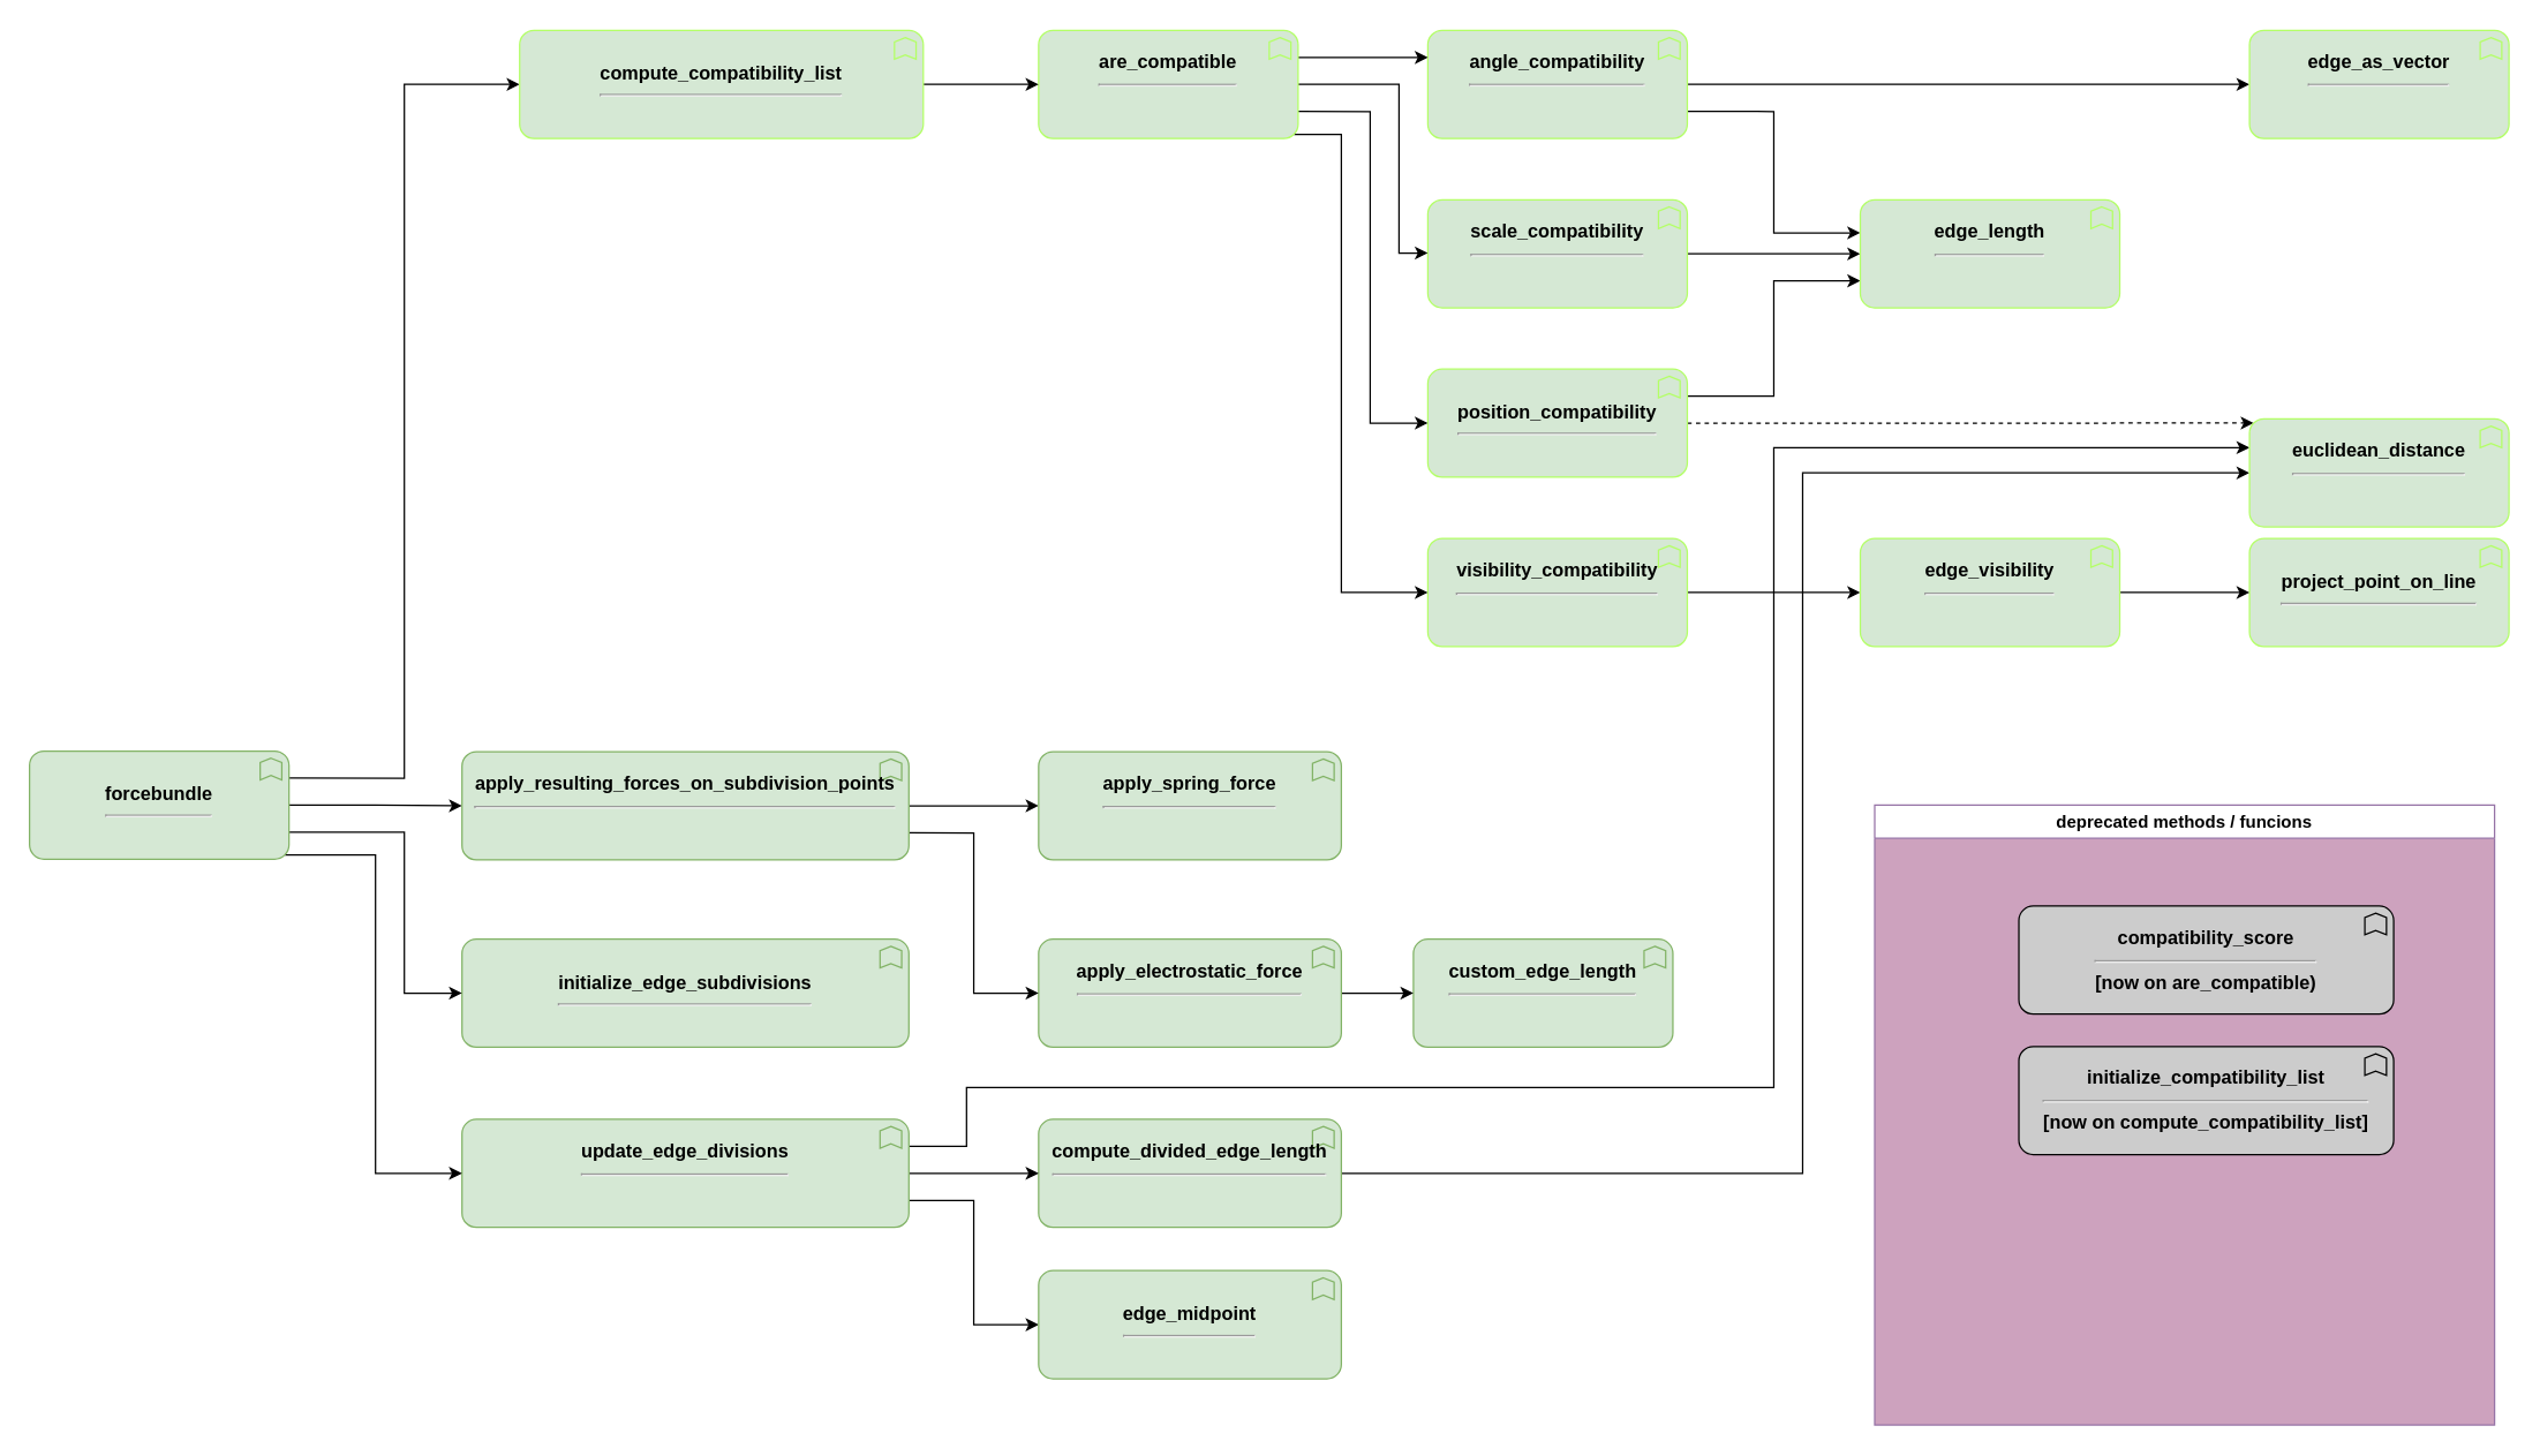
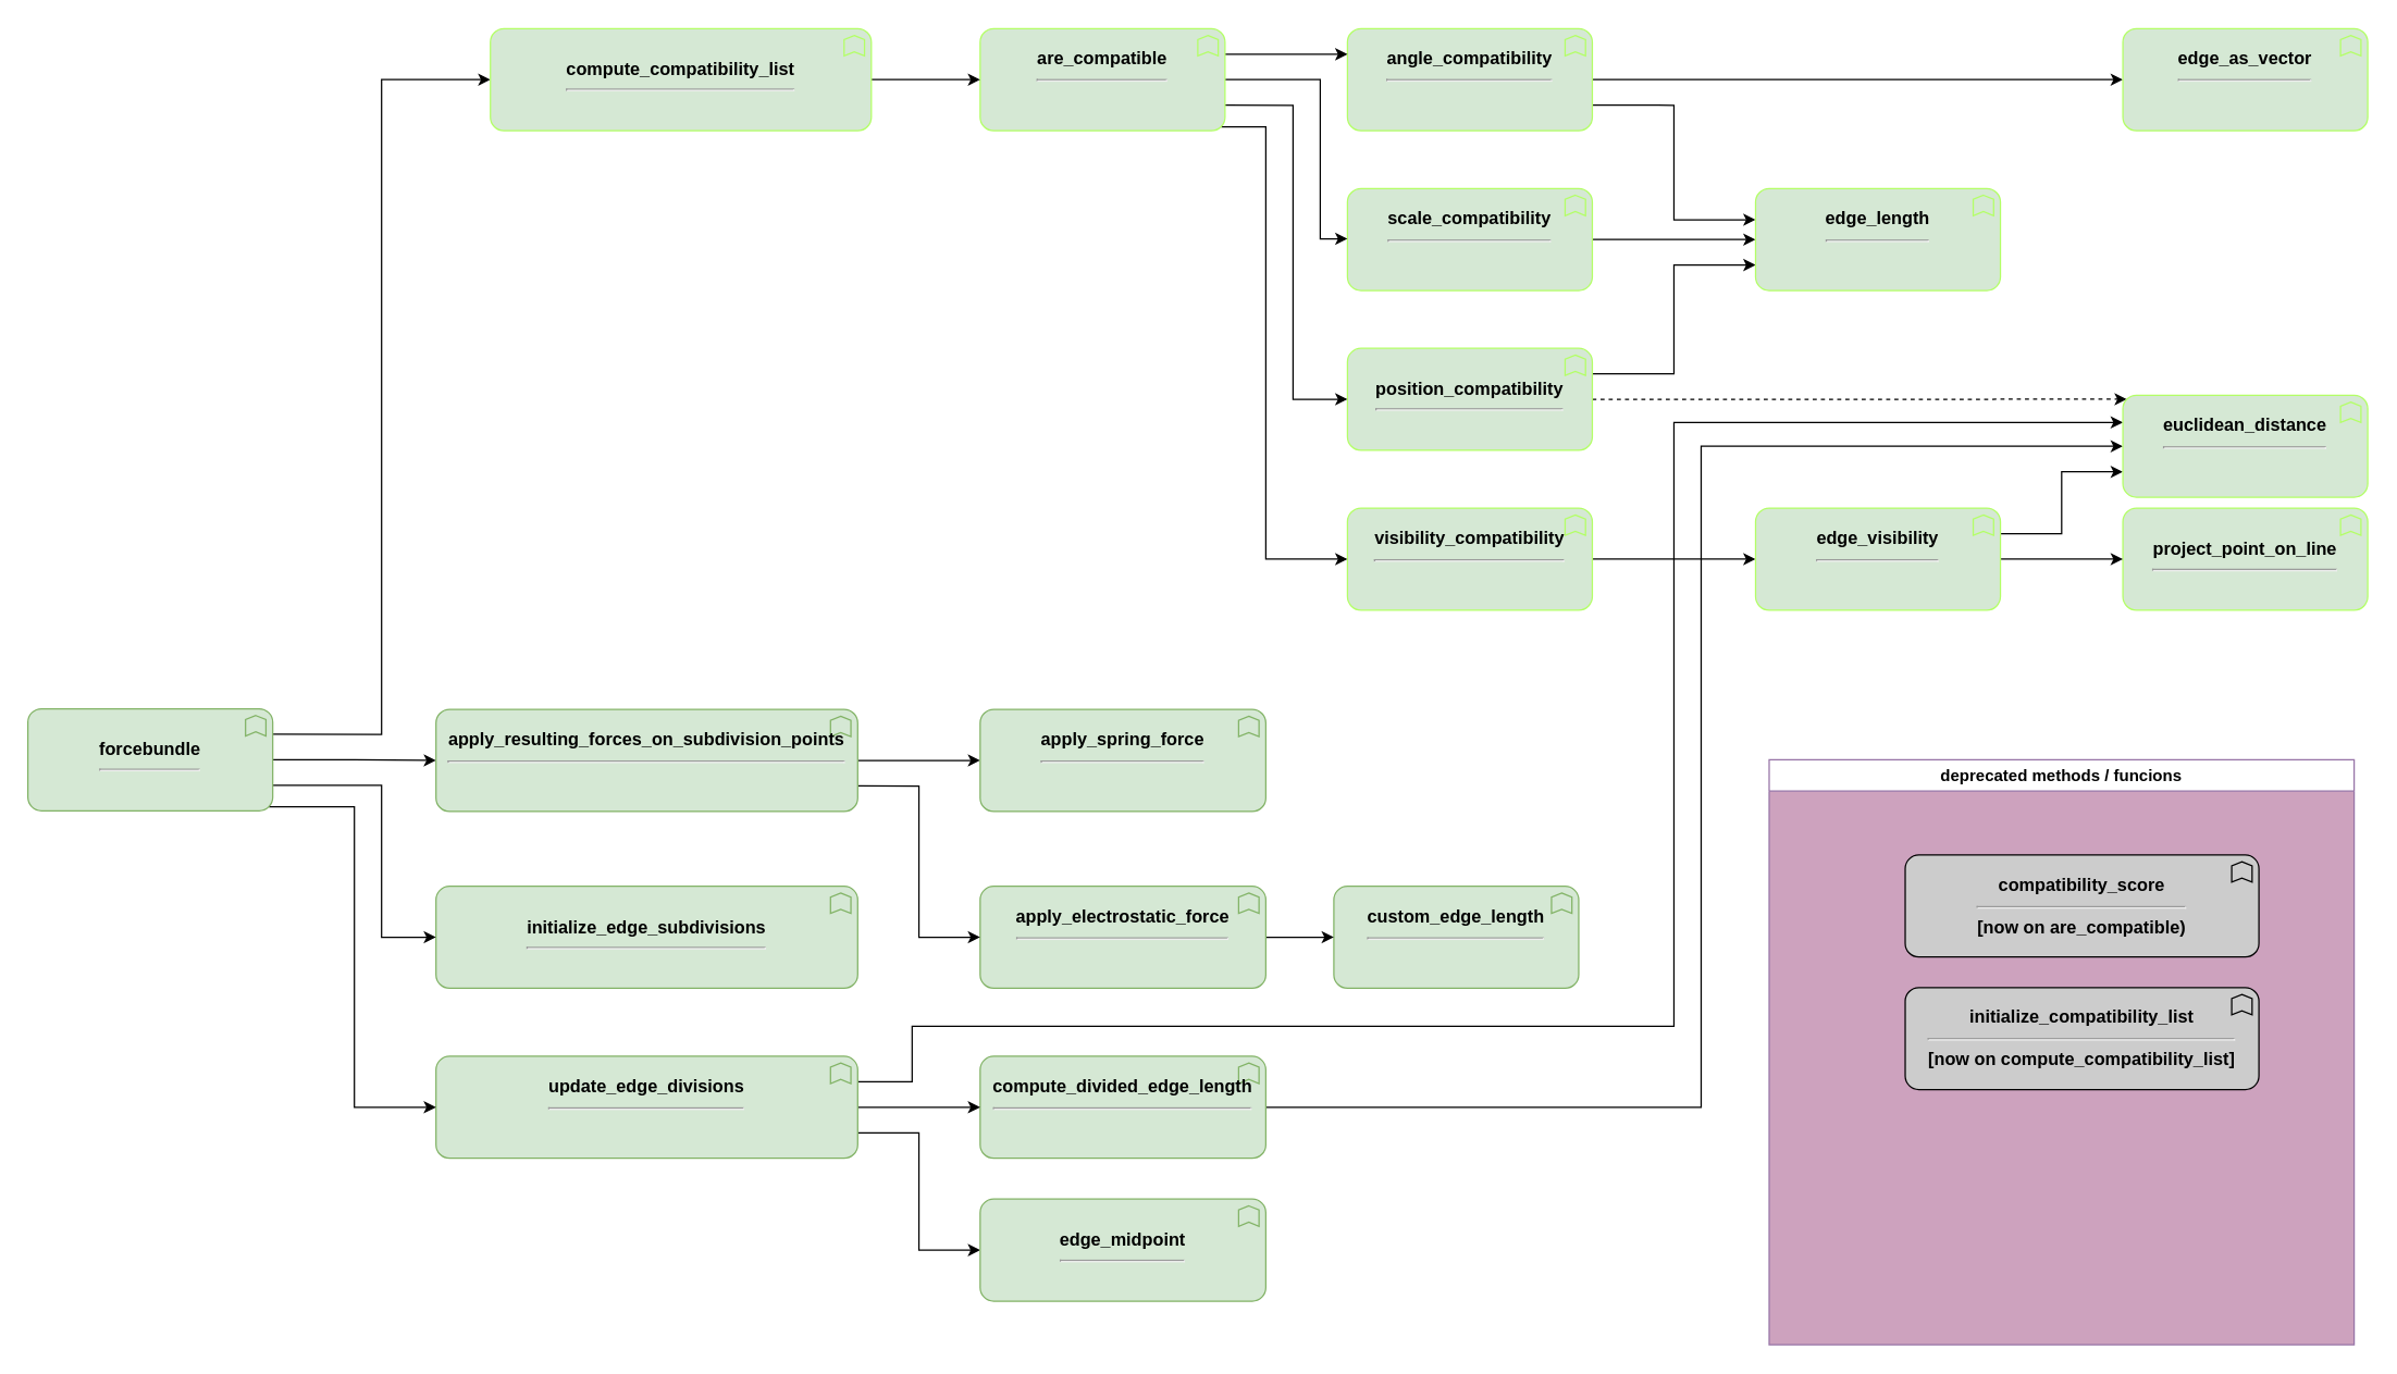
+ <mxCell id="27" style="edgeStyle=orthogonalEdgeStyle;rounded=0;orthogonalLoop=1;jettySize=auto;html=1;entryX=0;entryY=0.75;entryDx=0;entryDy=0;entryPerimeter=0;fillColor=#d5e8d4;strokeColor=#000000;exitX=1;exitY=0.25;exitDx=0;exitDy=0;exitPerimeter=0;fontSize=13;fontStyle=1" parent="1" source="28" target="29" edge="1"><mxGeometry relative="1" as="geometry" /></mxCell>
